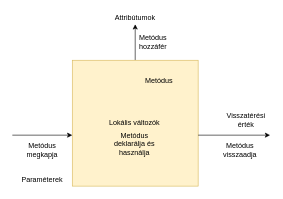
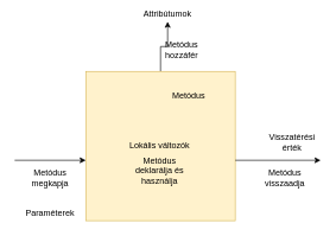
- <mxCell id="9" value="Attribútumok" style="text;html=1;strokeColor=none;fillColor=none;align=center;verticalAlign=middle;whiteSpace=wrap;rounded=0;" vertex="1" parent="1"><mxGeometry x="205" y="20" width="40" height="20" as="geometry" /></mxCell>
+ <mxCell id="9" value="Attribútumok" style="text;html=1;strokeColor=none;fillColor=none;align=center;verticalAlign=middle;whiteSpace=wrap;rounded=0;" vertex="1" parent="1"><mxGeometry x="215" y="10" width="40" height="20" as="geometry" /></mxCell>
